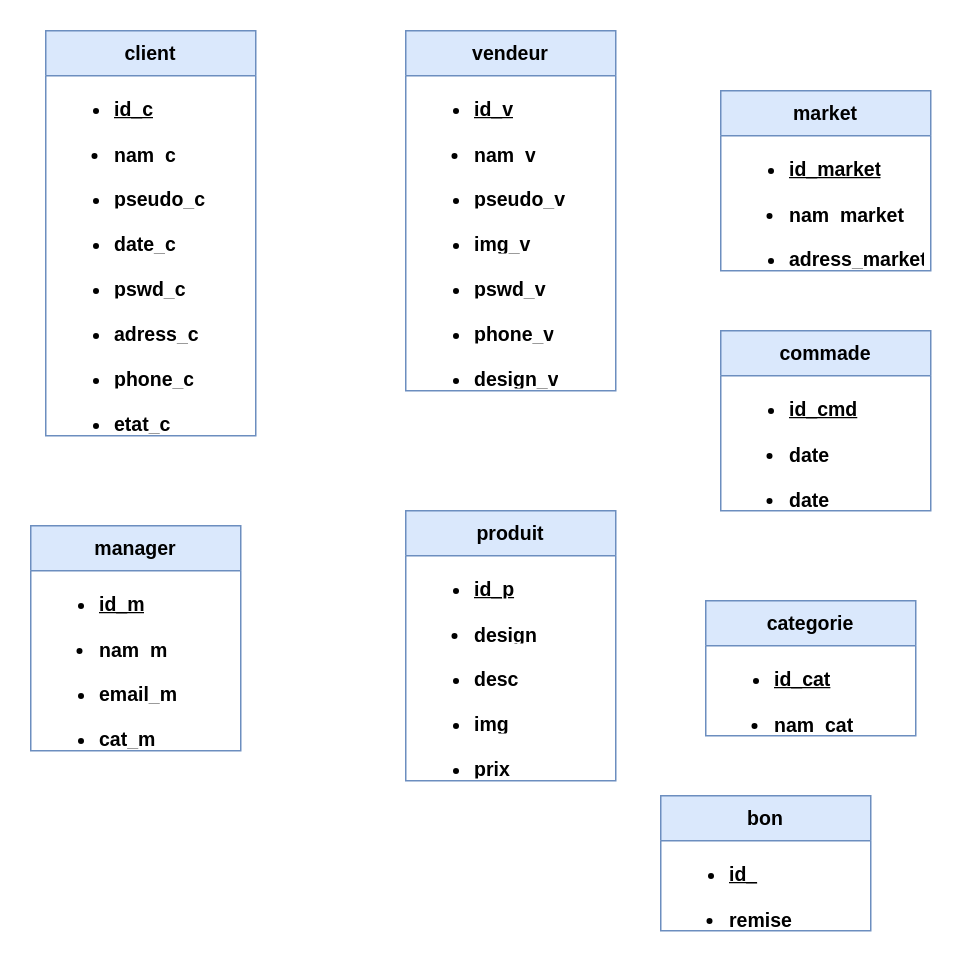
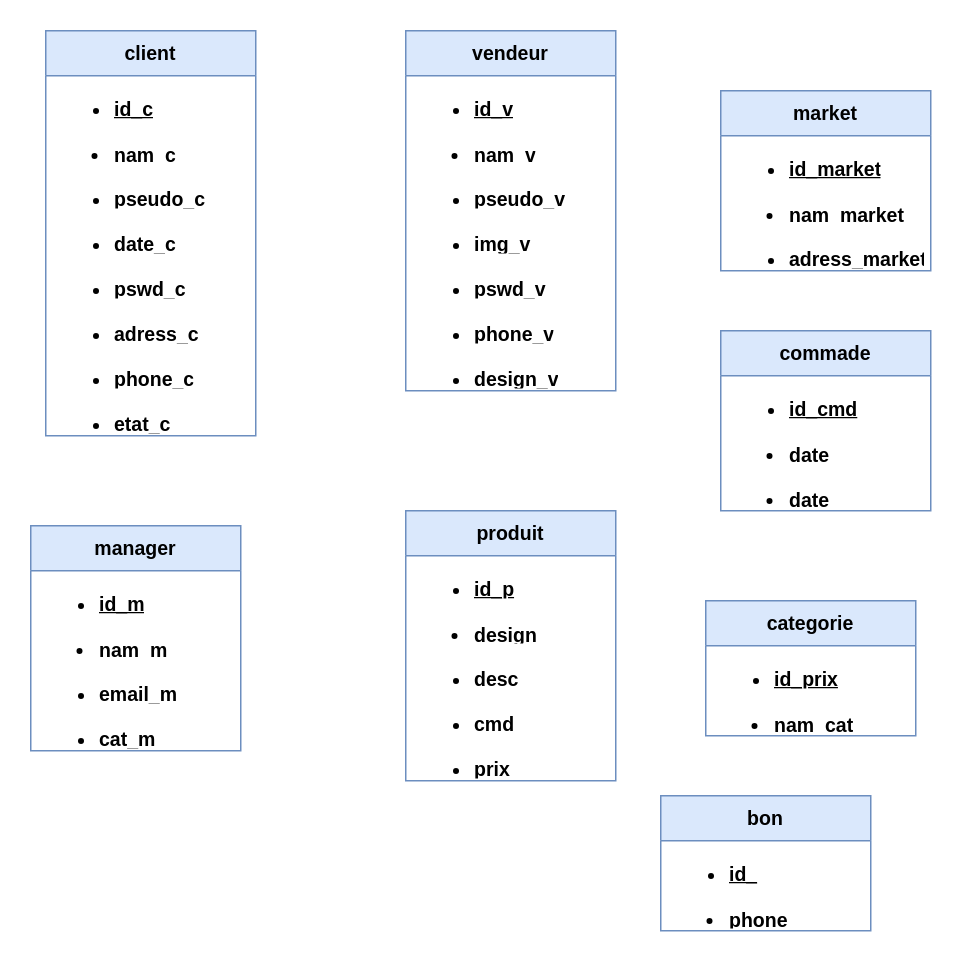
- <mxCell id="39" value="&lt;ul&gt;&lt;li&gt;&lt;span style=&quot;font-size: 13px;&quot;&gt;&lt;b&gt;&lt;u&gt;id_cat&lt;/u&gt;&lt;/b&gt;&lt;/span&gt;&lt;/li&gt;&lt;/ul&gt;" style="text;strokeColor=none;fillColor=none;align=left;verticalAlign=middle;spacingLeft=4;spacingRight=4;overflow=hidden;points=[[0,0.5],[1,0.5]];portConstraint=eastwest;rotatable=0;whiteSpace=wrap;html=1;" vertex="1" parent="38"><mxGeometry y="30" width="140" height="30" as="geometry" /></mxCell>
+ <mxCell id="39" value="&lt;ul&gt;&lt;li&gt;&lt;span style=&quot;font-size: 13px;&quot;&gt;&lt;b&gt;&lt;u&gt;id_prix&lt;/u&gt;&lt;/b&gt;&lt;/span&gt;&lt;/li&gt;&lt;/ul&gt;" style="text;strokeColor=none;fillColor=none;align=left;verticalAlign=middle;spacingLeft=4;spacingRight=4;overflow=hidden;points=[[0,0.5],[1,0.5]];portConstraint=eastwest;rotatable=0;whiteSpace=wrap;html=1;" vertex="1" parent="38"><mxGeometry y="30" width="140" height="30" as="geometry" /></mxCell>
- <mxCell id="36" value="&lt;ul&gt;&lt;li&gt;&lt;b&gt;&lt;font style=&quot;font-size: 13px;&quot;&gt;img&lt;/font&gt;&lt;/b&gt;&lt;/li&gt;&lt;/ul&gt;" style="text;strokeColor=none;fillColor=none;align=left;verticalAlign=middle;spacingLeft=4;spacingRight=4;overflow=hidden;points=[[0,0.5],[1,0.5]];portConstraint=eastwest;rotatable=0;whiteSpace=wrap;html=1;" vertex="1" parent="32"><mxGeometry y="120" width="140" height="30" as="geometry" /></mxCell>
+ <mxCell id="36" value="&lt;ul&gt;&lt;li&gt;&lt;b&gt;&lt;font style=&quot;font-size: 13px;&quot;&gt;cmd&lt;/font&gt;&lt;/b&gt;&lt;/li&gt;&lt;/ul&gt;" style="text;strokeColor=none;fillColor=none;align=left;verticalAlign=middle;spacingLeft=4;spacingRight=4;overflow=hidden;points=[[0,0.5],[1,0.5]];portConstraint=eastwest;rotatable=0;whiteSpace=wrap;html=1;" vertex="1" parent="32"><mxGeometry y="120" width="140" height="30" as="geometry" /></mxCell>
- <mxCell id="43" value="&lt;ul&gt;&lt;li&gt;remise&lt;/li&gt;&lt;/ul&gt;" style="text;strokeColor=none;fillColor=none;align=left;verticalAlign=middle;spacingLeft=4;spacingRight=4;overflow=hidden;points=[[0,0.5],[1,0.5]];portConstraint=eastwest;rotatable=0;whiteSpace=wrap;html=1;fontStyle=1;fontSize=13;" vertex="1" parent="41"><mxGeometry y="60" width="140" height="30" as="geometry" /></mxCell>
+ <mxCell id="43" value="&lt;ul&gt;&lt;li&gt;phone&lt;/li&gt;&lt;/ul&gt;" style="text;strokeColor=none;fillColor=none;align=left;verticalAlign=middle;spacingLeft=4;spacingRight=4;overflow=hidden;points=[[0,0.5],[1,0.5]];portConstraint=eastwest;rotatable=0;whiteSpace=wrap;html=1;fontStyle=1;fontSize=13;" vertex="1" parent="41"><mxGeometry y="60" width="140" height="30" as="geometry" /></mxCell>
